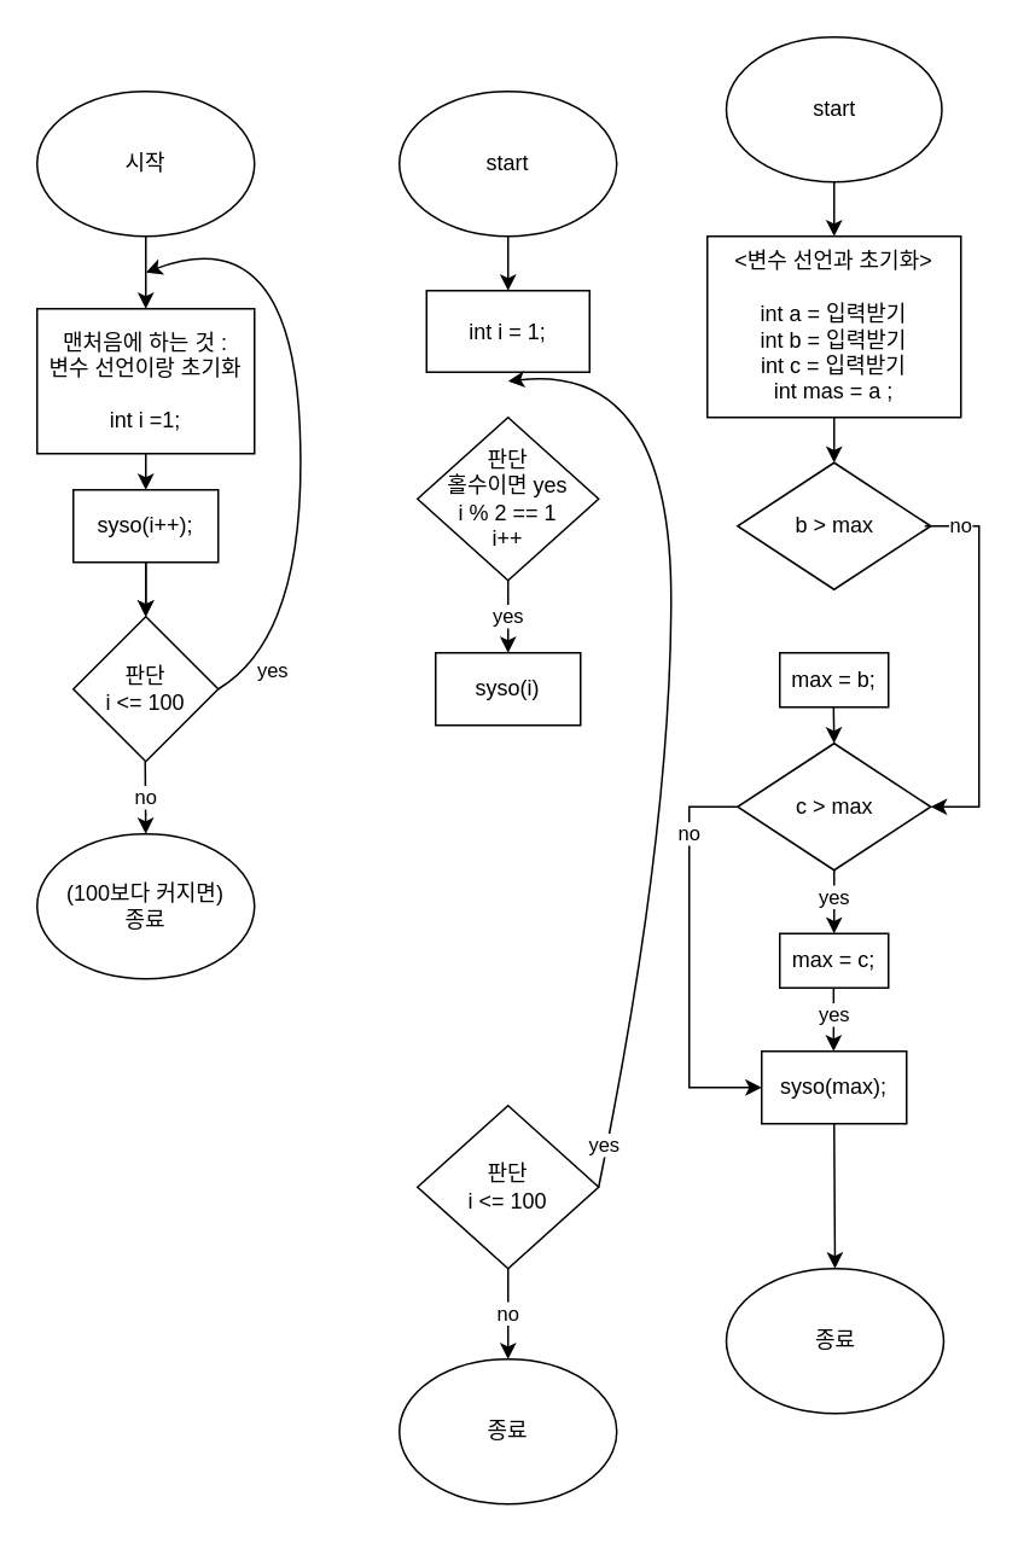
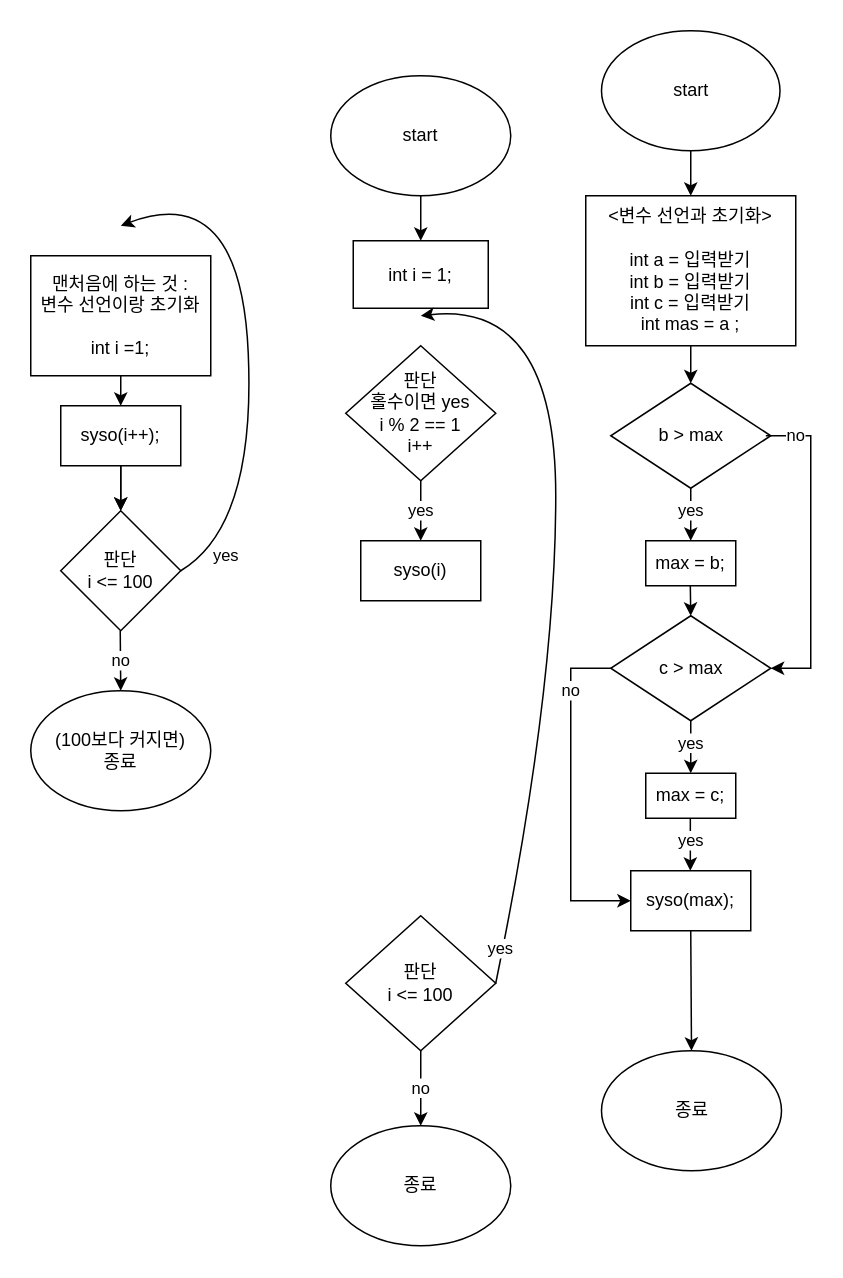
- <mxCell id="2" value="시작" style="ellipse;whiteSpace=wrap;html=1;" vertex="1" parent="1"><mxGeometry x="20" y="50" width="120" height="80" as="geometry" /></mxCell>
- <mxCell id="4" value="" style="endArrow=classic;html=1;rounded=0;exitX=0.5;exitY=1;exitDx=0;exitDy=0;" edge="1" parent="1" source="2" target="3"><mxGeometry width="50" height="50" relative="1" as="geometry"><mxPoint x="370" y="170" as="sourcePoint" /><mxPoint x="420" y="120" as="targetPoint" /></mxGeometry></mxCell>
+ <mxCell id="29" value="yes" style="endArrow=classic;html=1;rounded=0;exitX=0.5;exitY=1;exitDx=0;exitDy=0;entryX=0.5;entryY=0;entryDx=0;entryDy=0;" edge="1" parent="1" source="26" target="28"><mxGeometry x="-0.143" width="50" height="50" relative="1" as="geometry"><mxPoint x="510" y="380" as="sourcePoint" /><mxPoint x="560" y="330" as="targetPoint" /><mxPoint as="offset" /></mxGeometry></mxCell>
